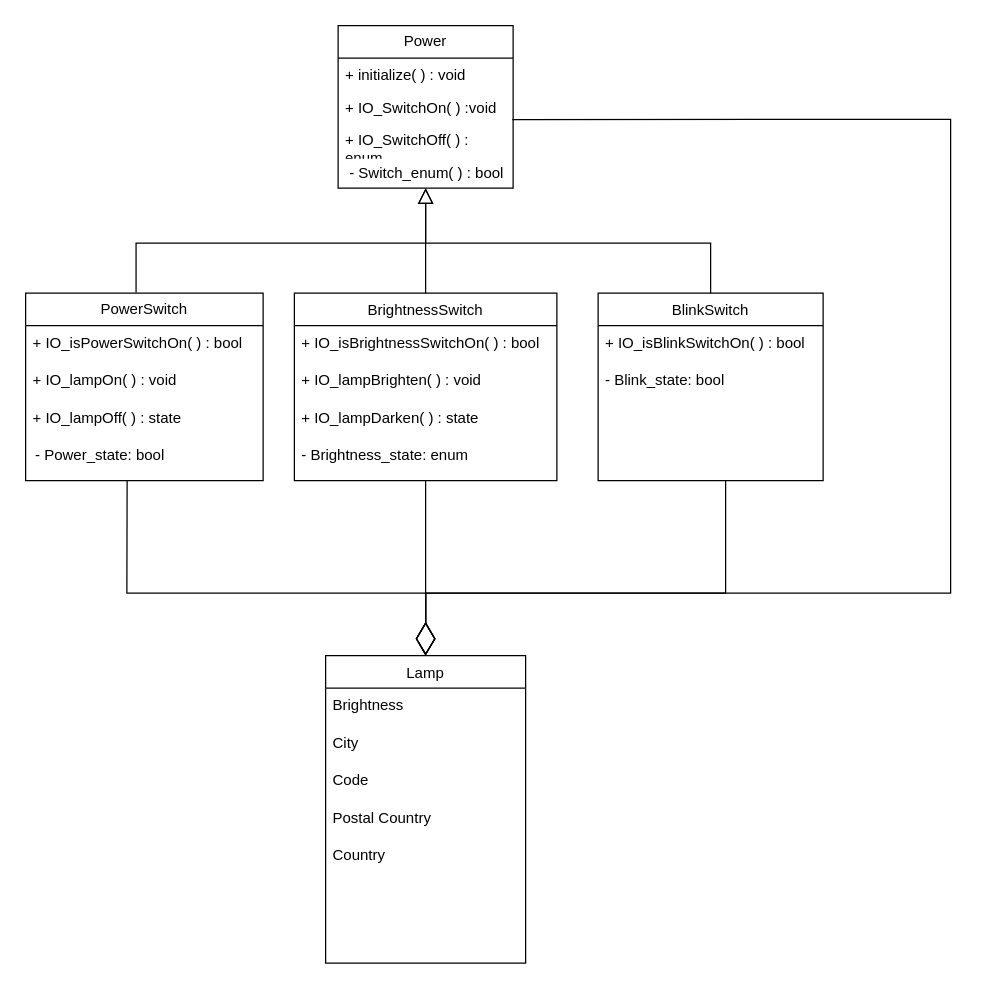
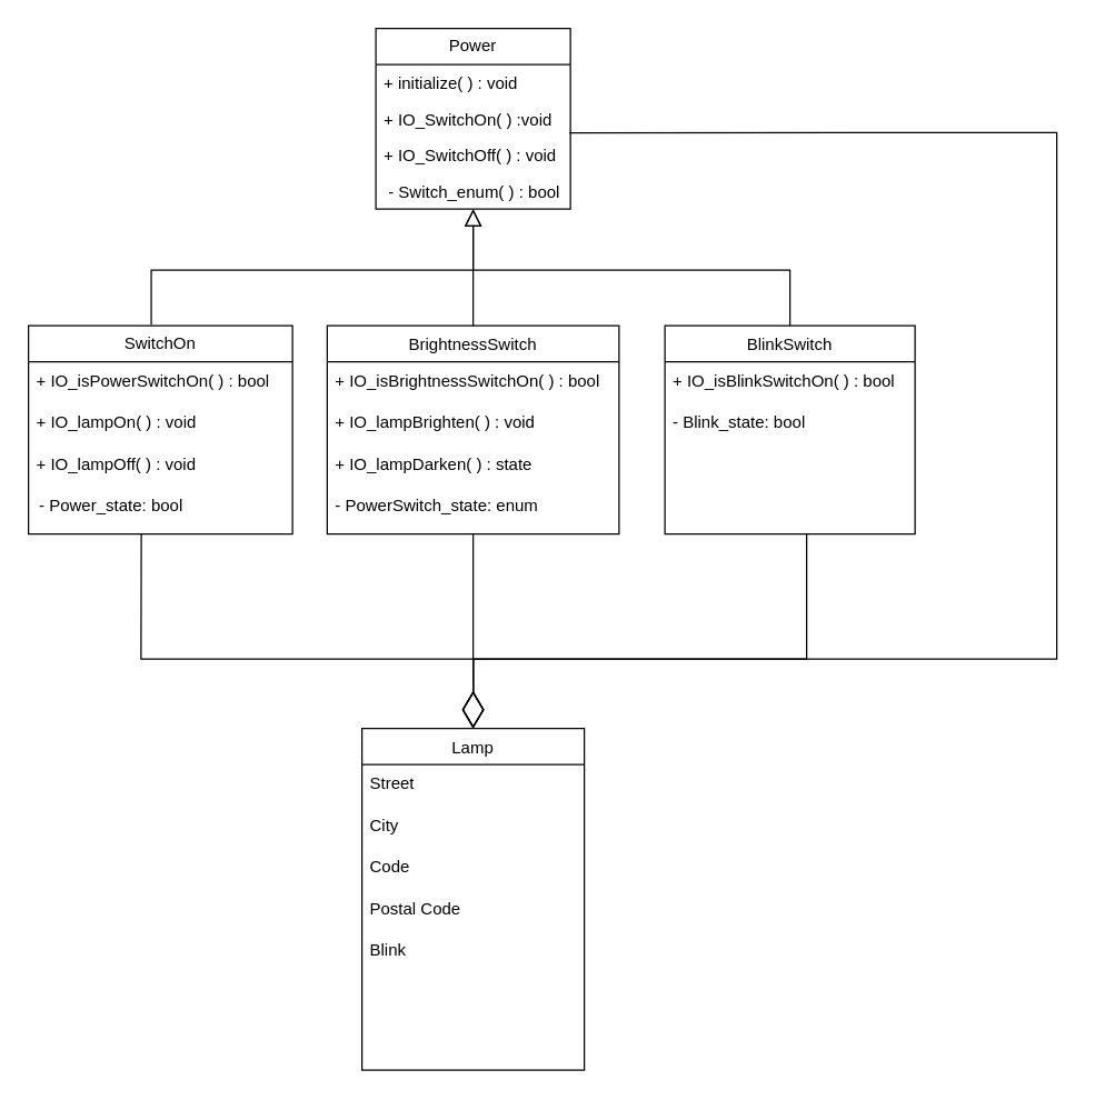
- <mxCell id="27" value="+ IO_SwitchOff( ) : enum" style="text;strokeColor=none;fillColor=none;align=left;verticalAlign=top;spacingLeft=4;spacingRight=4;overflow=hidden;rotatable=0;points=[[0,0.5],[1,0.5]];portConstraint=eastwest;whiteSpace=wrap;html=1;" vertex="1" parent="24"><mxGeometry y="78" width="140" height="26" as="geometry" /></mxCell>
+ <mxCell id="27" value="+ IO_SwitchOff( ) : void" style="text;strokeColor=none;fillColor=none;align=left;verticalAlign=top;spacingLeft=4;spacingRight=4;overflow=hidden;rotatable=0;points=[[0,0.5],[1,0.5]];portConstraint=eastwest;whiteSpace=wrap;html=1;" vertex="1" parent="24"><mxGeometry y="78" width="140" height="26" as="geometry" /></mxCell>
- <mxCell id="18" value="PowerSwitch" style="swimlane;fontStyle=0;childLayout=stackLayout;horizontal=1;startSize=26;fillColor=none;horizontalStack=0;resizeParent=2;resizeParentMax=0;resizeLast=0;collapsible=1;marginBottom=0;whiteSpace=wrap;html=1;" vertex="1" parent="1"><mxGeometry y="234" width="190" height="150" as="geometry" x="20"><mxRectangle x="30" y="360" width="70" height="30" as="alternateBounds" /></mxGeometry></mxCell>
+ <mxCell id="18" value="SwitchOn" style="swimlane;fontStyle=0;childLayout=stackLayout;horizontal=1;startSize=26;fillColor=none;horizontalStack=0;resizeParent=2;resizeParentMax=0;resizeLast=0;collapsible=1;marginBottom=0;whiteSpace=wrap;html=1;" vertex="1" parent="1"><mxGeometry y="234" width="190" height="150" as="geometry" x="20"><mxRectangle x="30" y="360" width="70" height="30" as="alternateBounds" /></mxGeometry></mxCell>
- <mxCell id="21" value="+ IO_lampOff( ) : state" style="text;strokeColor=none;fillColor=none;align=left;verticalAlign=top;spacingLeft=4;spacingRight=4;overflow=hidden;rotatable=0;points=[[0,0.5],[1,0.5]];portConstraint=eastwest;whiteSpace=wrap;html=1;" vertex="1" parent="18"><mxGeometry y="86" width="190" height="30" as="geometry" /></mxCell>
+ <mxCell id="21" value="+ IO_lampOff( ) : void" style="text;strokeColor=none;fillColor=none;align=left;verticalAlign=top;spacingLeft=4;spacingRight=4;overflow=hidden;rotatable=0;points=[[0,0.5],[1,0.5]];portConstraint=eastwest;whiteSpace=wrap;html=1;" vertex="1" parent="18"><mxGeometry y="86" width="190" height="30" as="geometry" /></mxCell>
- <mxCell id="6" value="- Brightness_state: enum" style="text;align=left;verticalAlign=top;spacingLeft=4;spacingRight=4;overflow=hidden;rotatable=0;points=[[0,0.5],[1,0.5]];portConstraint=eastwest;" parent="2" vertex="1"><mxGeometry y="116" width="210" height="30" as="geometry" /></mxCell>
+ <mxCell id="6" value="- PowerSwitch_state: enum" style="text;align=left;verticalAlign=top;spacingLeft=4;spacingRight=4;overflow=hidden;rotatable=0;points=[[0,0.5],[1,0.5]];portConstraint=eastwest;" parent="2" vertex="1"><mxGeometry y="116" width="210" height="30" as="geometry" /></mxCell>
- <mxCell id="13" value="Brightness" style="text;align=left;verticalAlign=top;spacingLeft=4;spacingRight=4;overflow=hidden;rotatable=0;points=[[0,0.5],[1,0.5]];portConstraint=eastwest;" parent="12" vertex="1"><mxGeometry y="26" width="160" height="30" as="geometry" /></mxCell>
+ <mxCell id="13" value="Street" style="text;align=left;verticalAlign=top;spacingLeft=4;spacingRight=4;overflow=hidden;rotatable=0;points=[[0,0.5],[1,0.5]];portConstraint=eastwest;" parent="12" vertex="1"><mxGeometry y="26" width="160" height="30" as="geometry" /></mxCell>
- <mxCell id="16" value="Postal Country" style="text;align=left;verticalAlign=top;spacingLeft=4;spacingRight=4;overflow=hidden;rotatable=0;points=[[0,0.5],[1,0.5]];portConstraint=eastwest;rounded=0;shadow=0;html=0;" parent="12" vertex="1"><mxGeometry y="116" width="160" height="30" as="geometry" /></mxCell>
+ <mxCell id="16" value="Postal Code" style="text;align=left;verticalAlign=top;spacingLeft=4;spacingRight=4;overflow=hidden;rotatable=0;points=[[0,0.5],[1,0.5]];portConstraint=eastwest;rounded=0;shadow=0;html=0;" parent="12" vertex="1"><mxGeometry y="116" width="160" height="30" as="geometry" /></mxCell>
- <mxCell id="17" value="Country" style="text;align=left;verticalAlign=top;spacingLeft=4;spacingRight=4;overflow=hidden;rotatable=0;points=[[0,0.5],[1,0.5]];portConstraint=eastwest;rounded=0;shadow=0;html=0;" parent="12" vertex="1"><mxGeometry y="146" width="160" height="30" as="geometry" /></mxCell>
+ <mxCell id="17" value="Blink" style="text;align=left;verticalAlign=top;spacingLeft=4;spacingRight=4;overflow=hidden;rotatable=0;points=[[0,0.5],[1,0.5]];portConstraint=eastwest;rounded=0;shadow=0;html=0;" parent="12" vertex="1"><mxGeometry y="146" width="160" height="30" as="geometry" /></mxCell>
